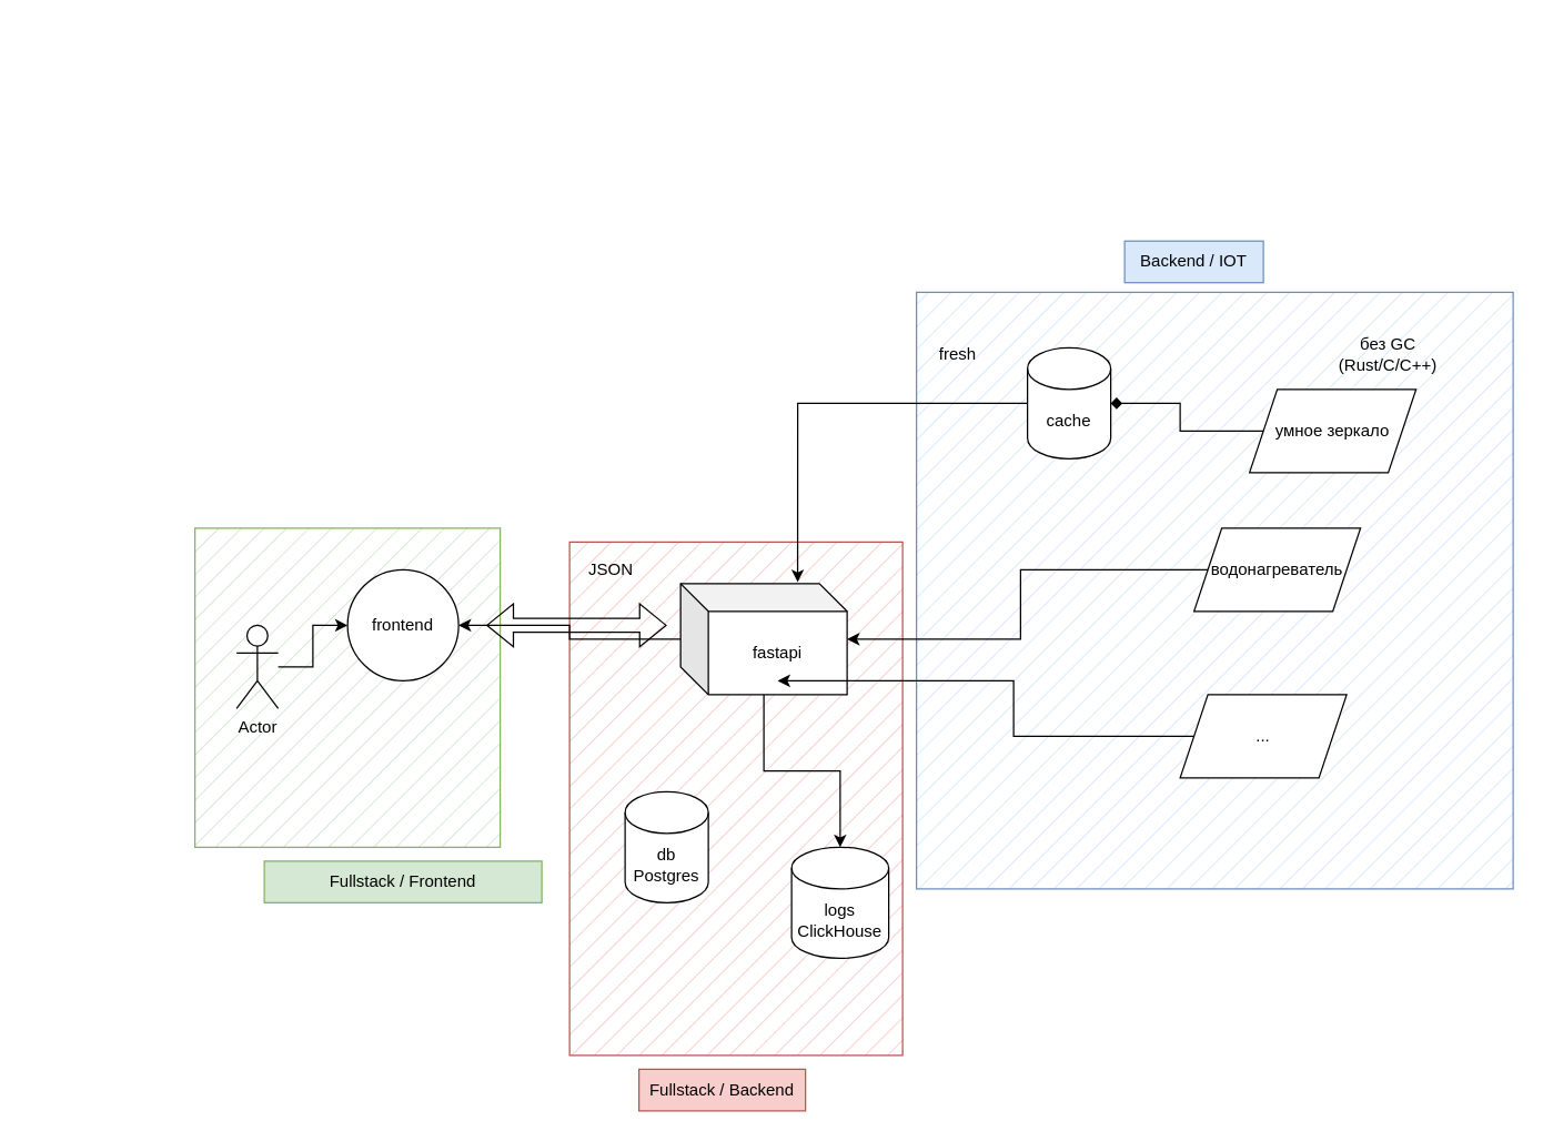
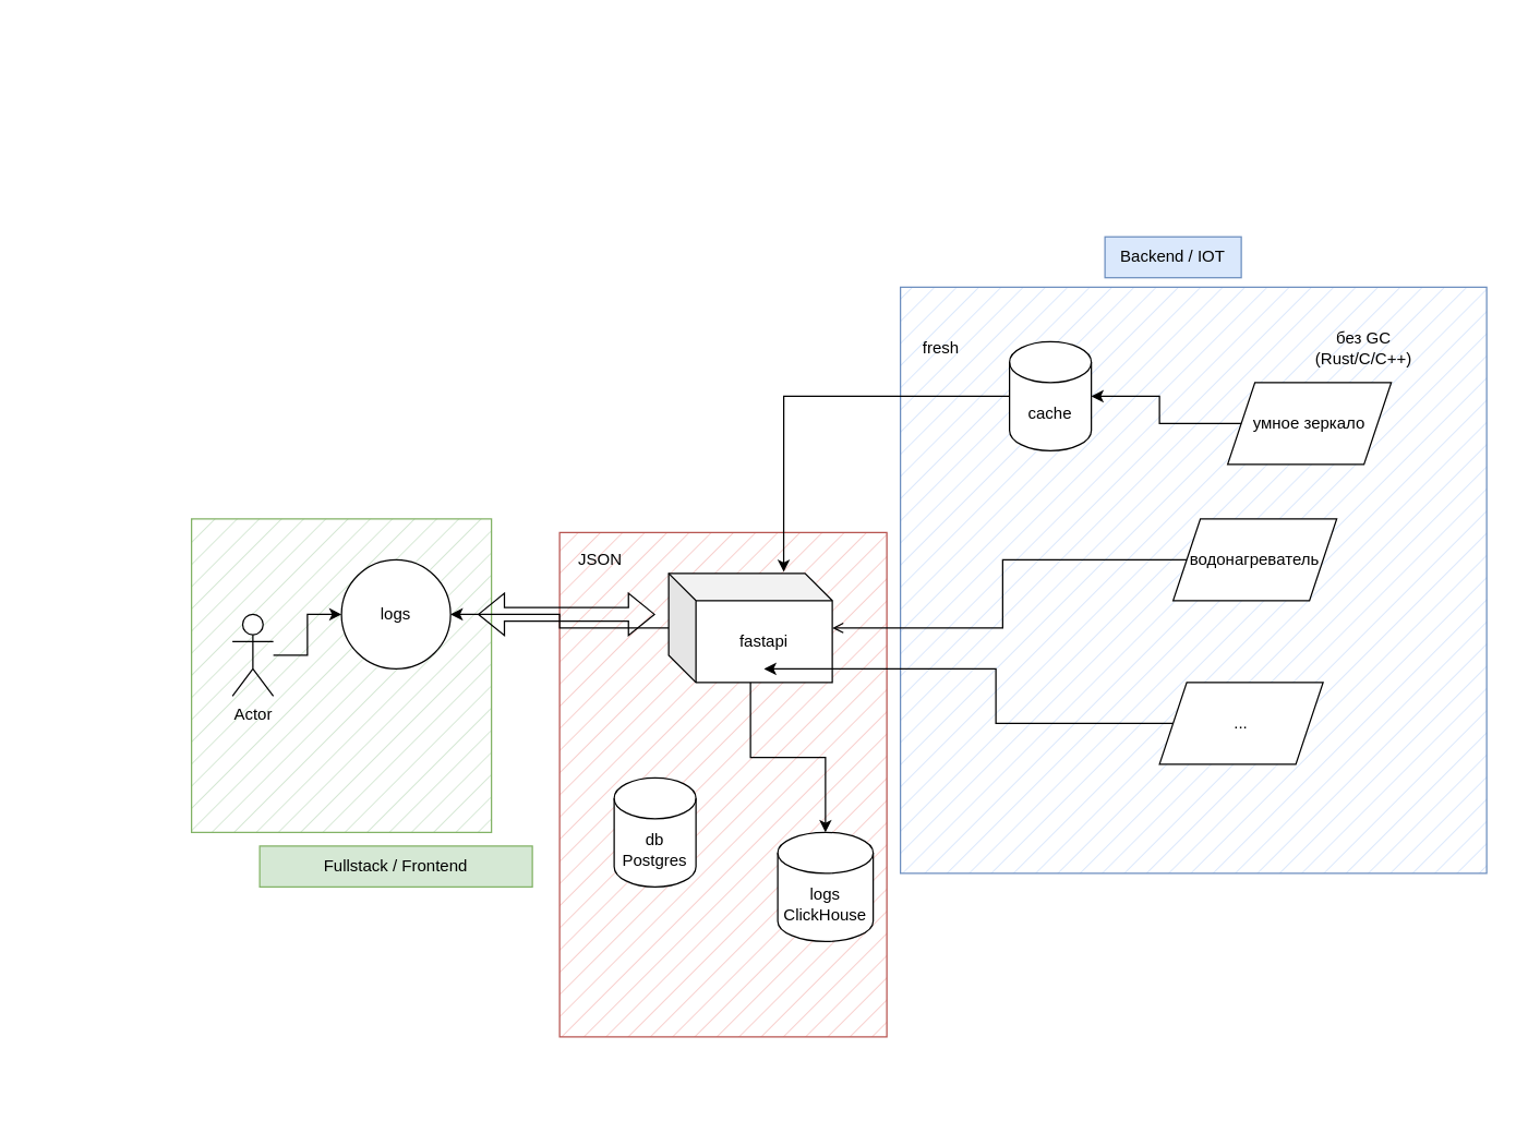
- <mxCell id="12" style="edgeStyle=orthogonalEdgeStyle;rounded=0;orthogonalLoop=1;jettySize=auto;html=1;endArrow=diamond;" parent="1" source="13" target="18" edge="1"><mxGeometry relative="1" as="geometry" /></mxCell>
+ <mxCell id="12" style="edgeStyle=orthogonalEdgeStyle;rounded=0;orthogonalLoop=1;jettySize=auto;html=1;" parent="1" source="13" target="18" edge="1"><mxGeometry relative="1" as="geometry" /></mxCell>
- <mxCell id="7" value="frontend" style="ellipse;whiteSpace=wrap;html=1;aspect=fixed;" parent="1" vertex="1"><mxGeometry x="250" y="410" width="80" height="80" as="geometry" /></mxCell>
+ <mxCell id="7" value="logs" style="ellipse;whiteSpace=wrap;html=1;aspect=fixed;" parent="1" vertex="1"><mxGeometry x="250" y="410" width="80" height="80" as="geometry" /></mxCell>
- <mxCell id="14" style="edgeStyle=orthogonalEdgeStyle;rounded=0;orthogonalLoop=1;jettySize=auto;html=1;" parent="1" source="15" target="9" edge="1"><mxGeometry relative="1" as="geometry" /></mxCell>
+ <mxCell id="14" style="edgeStyle=orthogonalEdgeStyle;rounded=0;orthogonalLoop=1;jettySize=auto;html=1;endArrow=open;" parent="1" source="15" target="9" edge="1"><mxGeometry relative="1" as="geometry" /></mxCell>
- <mxCell id="28" value="Fullstack / Backend" style="text;html=1;strokeColor=#b85450;fillColor=#f8cecc;align=center;verticalAlign=middle;whiteSpace=wrap;rounded=0;" parent="1" vertex="1"><mxGeometry x="460" y="770" width="120" height="30" as="geometry" /></mxCell>
